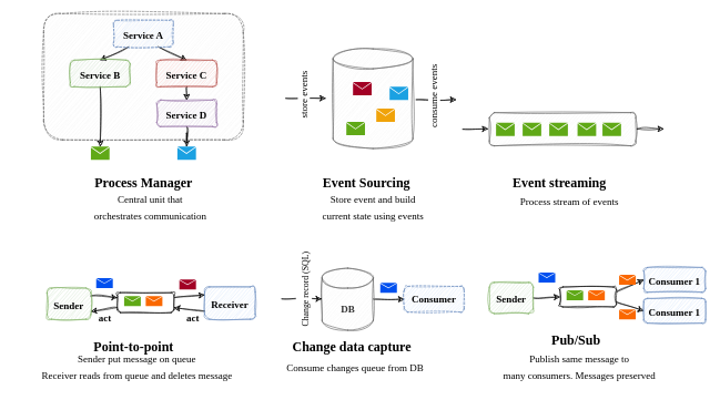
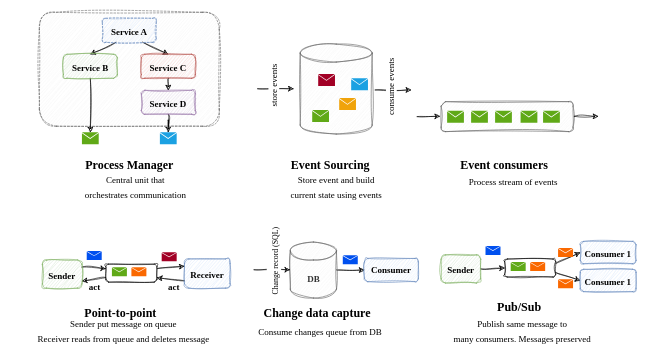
- <mxCell id="35" value="Event streaming" style="text;html=1;align=center;verticalAlign=middle;resizable=0;points=[];autosize=1;strokeColor=none;fillColor=none;fontSize=20;fontFamily=Architects Daughter;fontStyle=1" vertex="1" parent="1"><mxGeometry x="755" y="253" width="170" height="40" as="geometry" /></mxCell>
+ <mxCell id="35" value="Event consumers" style="text;html=1;align=center;verticalAlign=middle;resizable=0;points=[];autosize=1;strokeColor=none;fillColor=none;fontSize=20;fontFamily=Architects Daughter;fontStyle=1" vertex="1" parent="1"><mxGeometry x="755" y="253" width="170" height="40" as="geometry" /></mxCell>
- <mxCell id="54" value="Consumer" style="rounded=1;whiteSpace=wrap;html=1;sketch=1;hachureGap=4;jiggle=2;curveFitting=1;fontFamily=Architects Daughter;fontSource=https%3A%2F%2Ffonts.googleapis.com%2Fcss%3Ffamily%3DArchitects%2BDaughter;fontSize=15;fontStyle=1;fillColor=#dae8fc;strokeColor=#6c8ebf;dashed=1;" vertex="1" parent="1"><mxGeometry x="607" y="430.46" width="90" height="38.75" as="geometry" /></mxCell>
+ <mxCell id="54" value="Consumer" style="rounded=1;whiteSpace=wrap;html=1;sketch=1;hachureGap=4;jiggle=2;curveFitting=1;fontFamily=Architects Daughter;fontSource=https%3A%2F%2Ffonts.googleapis.com%2Fcss%3Ffamily%3DArchitects%2BDaughter;fontSize=15;fontStyle=1;fillColor=#dae8fc;strokeColor=#6c8ebf;" vertex="1" parent="1"><mxGeometry x="607" y="430.46" width="90" height="38.75" as="geometry" /></mxCell>
